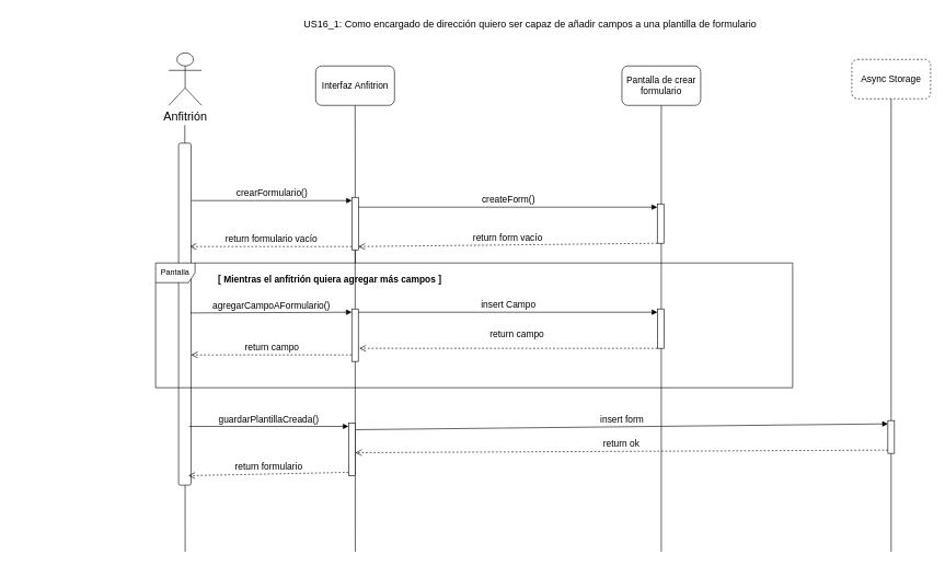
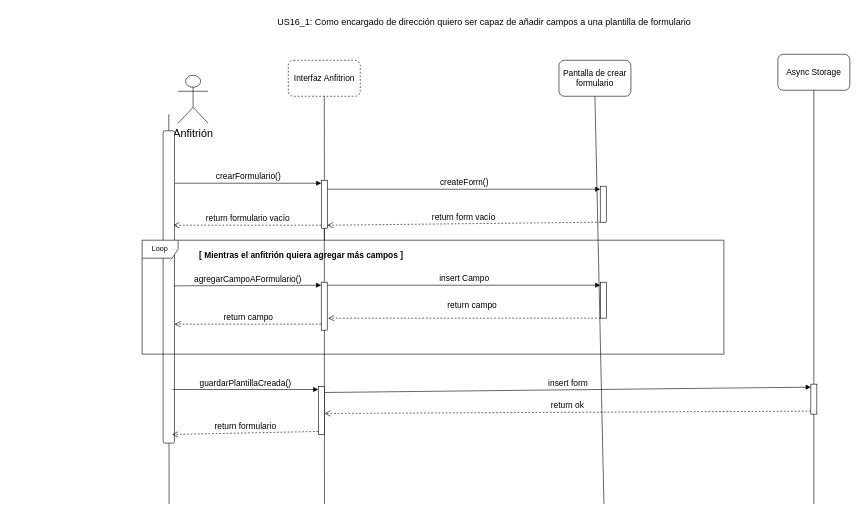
- <mxCell id="5" value="&lt;font style=&quot;font-size: 18px;&quot;&gt;Anfitrión&lt;/font&gt;" style="shape=umlActor;verticalLabelPosition=bottom;verticalAlign=top;html=1;outlineConnect=0;" parent="1" vertex="1"><mxGeometry x="256" y="80" width="50" height="80" as="geometry" /></mxCell>
+ <mxCell id="5" value="&lt;font style=&quot;font-size: 18px;&quot;&gt;Anfitrión&lt;/font&gt;" style="shape=umlActor;verticalLabelPosition=bottom;verticalAlign=top;html=1;outlineConnect=0;" parent="1" vertex="1"><mxGeometry x="296" y="125" width="50" height="80" as="geometry" /></mxCell>
- <mxCell id="9" value="&lt;span style=&quot;font-size: 14px;&quot;&gt;Async Storage&lt;/span&gt;" style="rounded=1;whiteSpace=wrap;html=1;dashed=1;" parent="1" vertex="1"><mxGeometry x="1296" y="90" width="120" height="60" as="geometry" /></mxCell>
+ <mxCell id="9" value="&lt;span style=&quot;font-size: 14px;&quot;&gt;Async Storage&lt;/span&gt;" style="rounded=1;whiteSpace=wrap;html=1;" parent="1" vertex="1"><mxGeometry x="1296" y="90" width="120" height="60" as="geometry" /></mxCell>
- <mxCell id="3" value="&lt;font style=&quot;font-size: 14px;&quot;&gt;Interfaz Anfitrion&lt;/font&gt;" style="rounded=1;whiteSpace=wrap;html=1;" parent="1" vertex="1"><mxGeometry x="479.75" y="100" width="120" height="60" as="geometry" /></mxCell>
+ <mxCell id="3" value="&lt;font style=&quot;font-size: 14px;&quot;&gt;Interfaz Anfitrion&lt;/font&gt;" style="rounded=1;whiteSpace=wrap;html=1;dashed=1;" parent="1" vertex="1"><mxGeometry x="479.75" y="100" width="120" height="60" as="geometry" /></mxCell>
- <mxCell id="17" value="&lt;span style=&quot;font-size: 14px;&quot;&gt;Pantalla de crear&lt;/span&gt;&lt;div&gt;&lt;span style=&quot;font-size: 14px;&quot;&gt;formulario&lt;/span&gt;&lt;/div&gt;" style="rounded=1;whiteSpace=wrap;html=1;" parent="1" vertex="1"><mxGeometry x="946" y="100" width="120" height="60" as="geometry" /></mxCell>
+ <mxCell id="17" value="&lt;span style=&quot;font-size: 14px;&quot;&gt;Pantalla de crear&lt;/span&gt;&lt;div&gt;&lt;span style=&quot;font-size: 14px;&quot;&gt;formulario&lt;/span&gt;&lt;/div&gt;" style="rounded=1;whiteSpace=wrap;html=1;" parent="1" vertex="1"><mxGeometry x="931" y="100" width="120" height="60" as="geometry" /></mxCell>
- <mxCell id="31" value="Pantalla" style="shape=umlFrame;whiteSpace=wrap;html=1;pointerEvents=0;" parent="1" vertex="1"><mxGeometry y="400" width="970" height="190" as="geometry" x="236" /></mxCell>
+ <mxCell id="31" value="Loop" style="shape=umlFrame;whiteSpace=wrap;html=1;pointerEvents=0;" parent="1" vertex="1"><mxGeometry y="400" width="970" height="190" as="geometry" x="236" /></mxCell>
